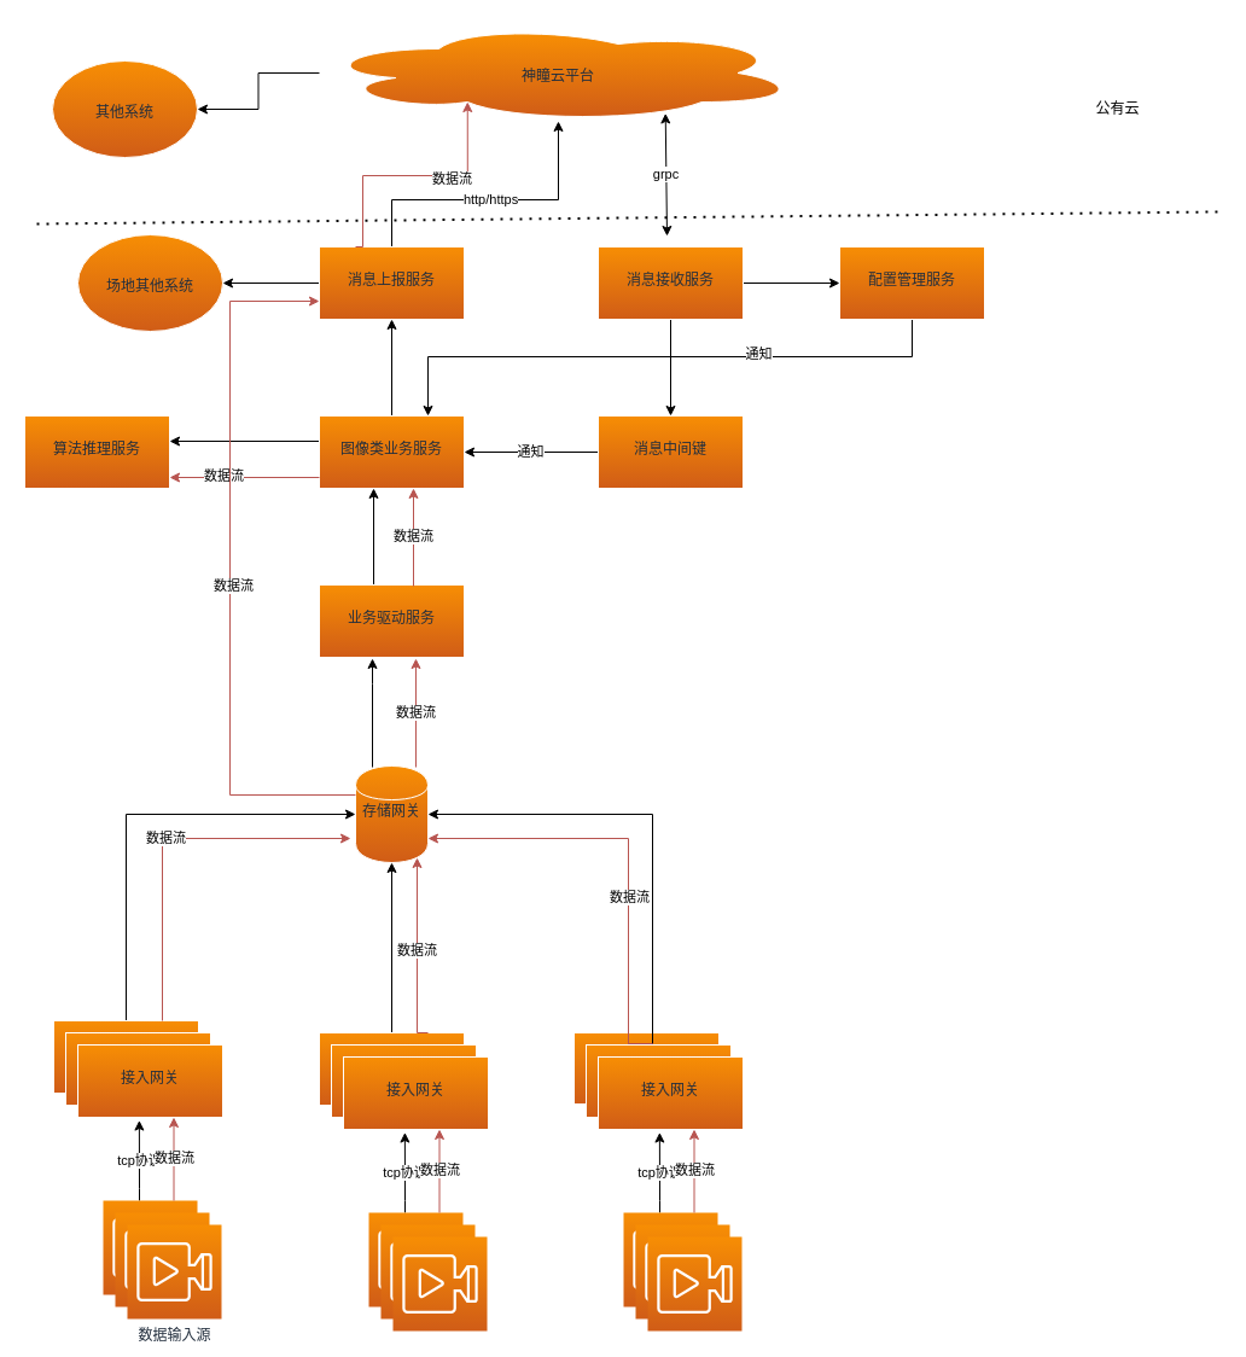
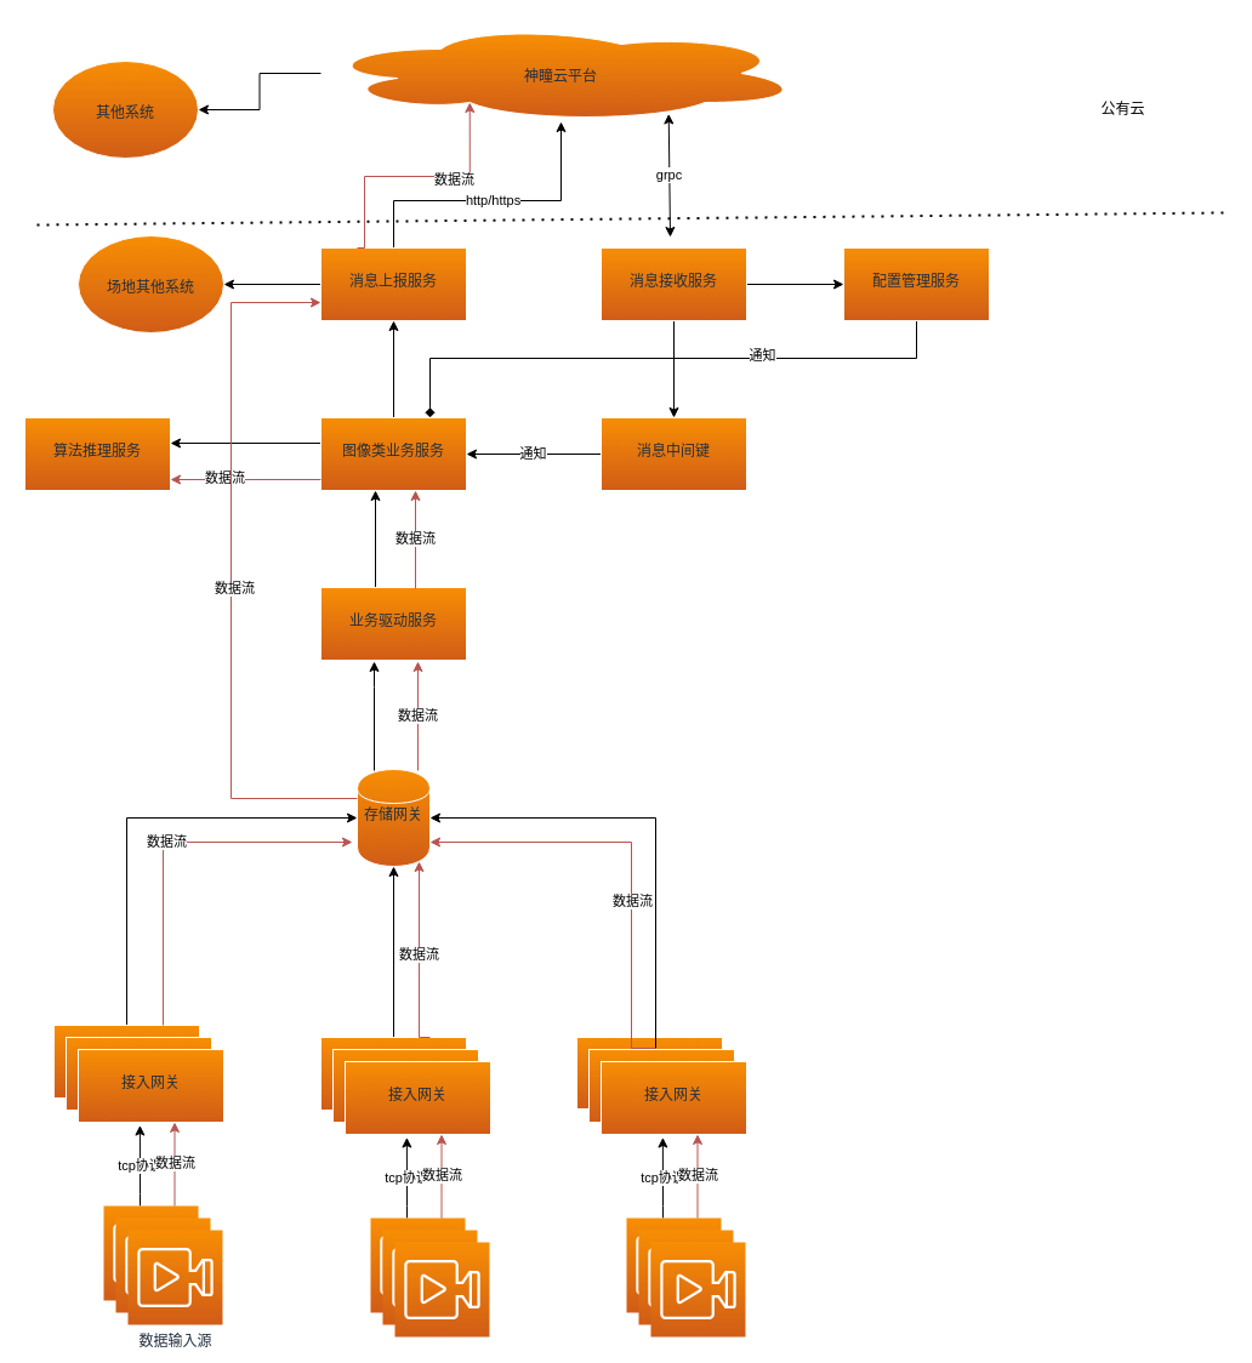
- <mxCell id="51" style="edgeStyle=orthogonalEdgeStyle;rounded=0;orthogonalLoop=1;jettySize=auto;html=1;exitX=0.5;exitY=1;exitDx=0;exitDy=0;entryX=0.75;entryY=0;entryDx=0;entryDy=0;" edge="1" parent="1" source="53" target="39"><mxGeometry relative="1" as="geometry"><mxPoint x="380" y="375" as="targetPoint" /><Array as="points"><mxPoint x="755" y="295" /><mxPoint x="354" y="295" /></Array></mxGeometry></mxCell>
+ <mxCell id="51" style="edgeStyle=orthogonalEdgeStyle;rounded=0;orthogonalLoop=1;jettySize=auto;html=1;exitX=0.5;exitY=1;exitDx=0;exitDy=0;entryX=0.75;entryY=0;entryDx=0;entryDy=0;endArrow=diamond;" edge="1" parent="1" source="53" target="39"><mxGeometry relative="1" as="geometry"><mxPoint x="380" y="375" as="targetPoint" /><Array as="points"><mxPoint x="755" y="295" /><mxPoint x="354" y="295" /></Array></mxGeometry></mxCell>
